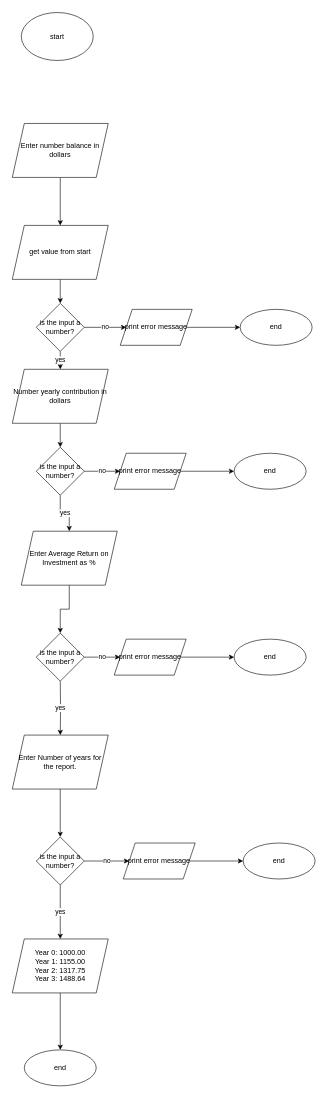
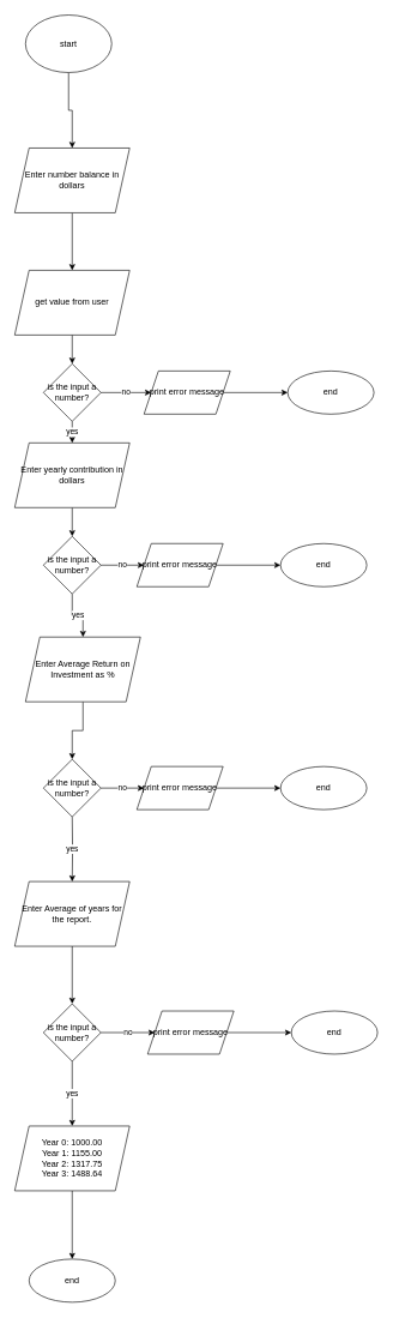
+ <mxCell id="2" value="" style="edgeStyle=orthogonalEdgeStyle;rounded=0;orthogonalLoop=1;jettySize=auto;html=1;" parent="1" source="3" target="5" edge="1"><mxGeometry relative="1" as="geometry" /></mxCell>
- <mxCell id="7" value="get value from start" style="shape=parallelogram;perimeter=parallelogramPerimeter;whiteSpace=wrap;html=1;fixedSize=1;" parent="1" vertex="1"><mxGeometry x="20" y="375" width="160" height="90" as="geometry" /></mxCell>
+ <mxCell id="7" value="get value from user" style="shape=parallelogram;perimeter=parallelogramPerimeter;whiteSpace=wrap;html=1;fixedSize=1;" parent="1" vertex="1"><mxGeometry x="20" y="375" width="160" height="90" as="geometry" /></mxCell>
- <mxCell id="9" value="Number yearly contribution in dollars" style="shape=parallelogram;perimeter=parallelogramPerimeter;whiteSpace=wrap;html=1;fixedSize=1;" parent="1" vertex="1"><mxGeometry x="20" y="615" width="160" height="90" as="geometry" /></mxCell>
+ <mxCell id="9" value="Enter yearly contribution in dollars" style="shape=parallelogram;perimeter=parallelogramPerimeter;whiteSpace=wrap;html=1;fixedSize=1;" parent="1" vertex="1"><mxGeometry x="20" y="615" width="160" height="90" as="geometry" /></mxCell>
- <mxCell id="14" value="Enter Number of years for the report." style="shape=parallelogram;perimeter=parallelogramPerimeter;whiteSpace=wrap;html=1;fixedSize=1;" parent="1" vertex="1"><mxGeometry x="20" y="1225" width="160" height="90" as="geometry" /></mxCell>
+ <mxCell id="14" value="Enter Average of years for the report." style="shape=parallelogram;perimeter=parallelogramPerimeter;whiteSpace=wrap;html=1;fixedSize=1;" parent="1" vertex="1"><mxGeometry x="20" y="1225" width="160" height="90" as="geometry" /></mxCell>
